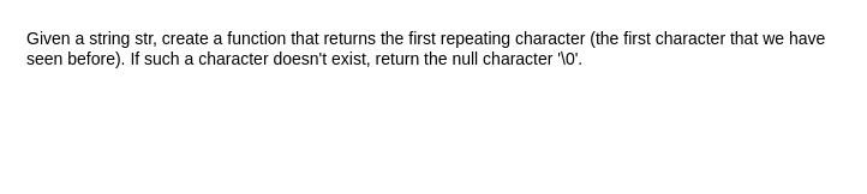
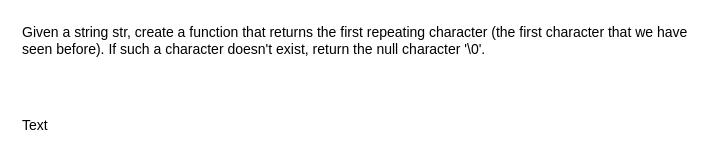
+ <mxCell id="3" value="Text" style="text;html=1;align=left;verticalAlign=middle;whiteSpace=wrap;rounded=0;fontSize=14;" vertex="1" parent="1"><mxGeometry x="20" y="110" width="680" height="30" as="geometry" /></mxCell>
